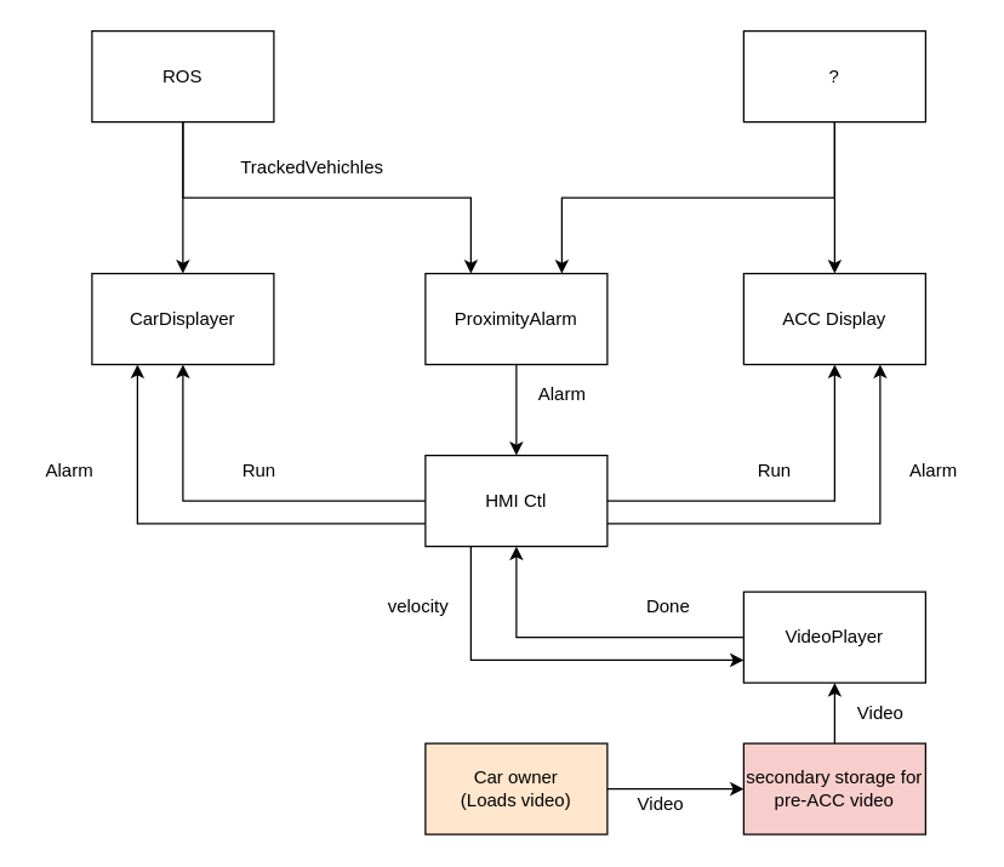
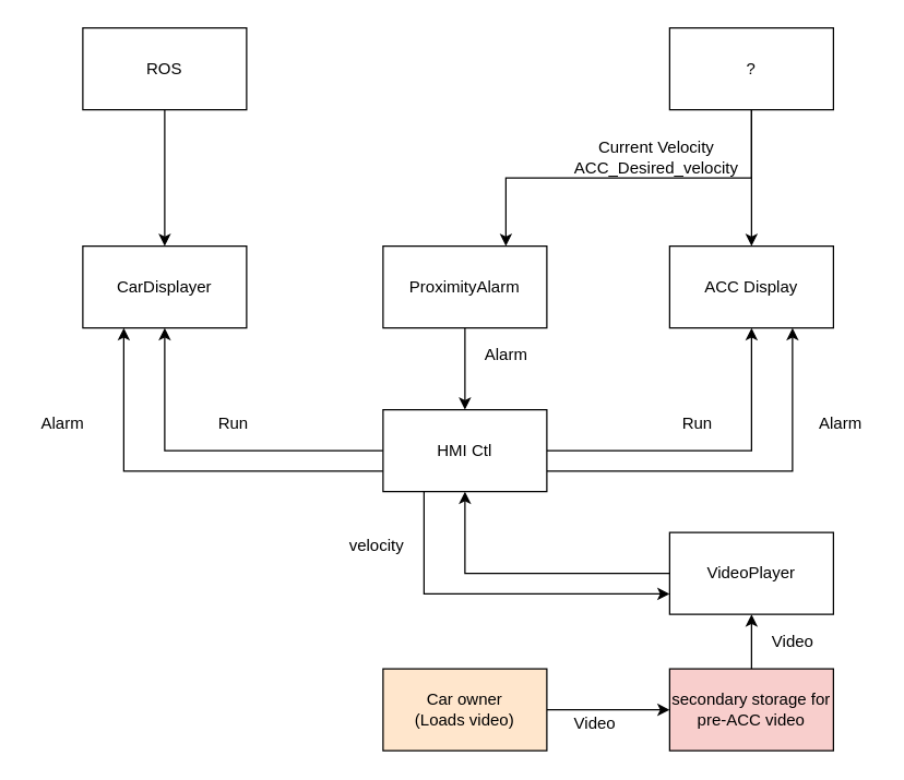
- <mxCell id="25" value="TrackedVehichles" style="text;html=1;align=center;verticalAlign=middle;resizable=0;points=[];autosize=1;" vertex="1" parent="1"><mxGeometry x="150" y="100" width="110" height="20" as="geometry" /></mxCell>
+ <mxCell id="34" value="Current Velocity&lt;br&gt;ACC_Desired_velocity" style="text;html=1;align=center;verticalAlign=middle;resizable=0;points=[];autosize=1;" vertex="1" parent="1"><mxGeometry x="410" y="100" width="140" height="30" as="geometry" /></mxCell>
- <mxCell id="3" style="edgeStyle=orthogonalEdgeStyle;rounded=0;orthogonalLoop=1;jettySize=auto;html=1;exitX=0.5;exitY=1;exitDx=0;exitDy=0;entryX=0.25;entryY=0;entryDx=0;entryDy=0;" edge="1" parent="1" source="4" target="9"><mxGeometry relative="1" as="geometry" /></mxCell>
- <mxCell id="30" value="Done" style="text;html=1;align=center;verticalAlign=middle;resizable=0;points=[];autosize=1;" vertex="1" parent="1"><mxGeometry x="420" y="390" width="40" height="20" as="geometry" /></mxCell>
